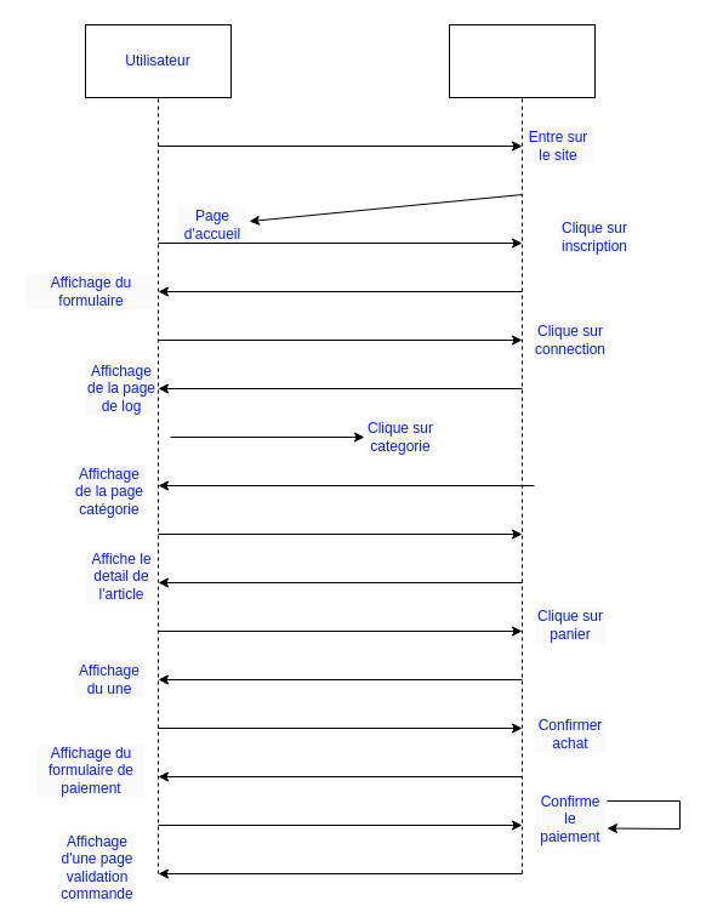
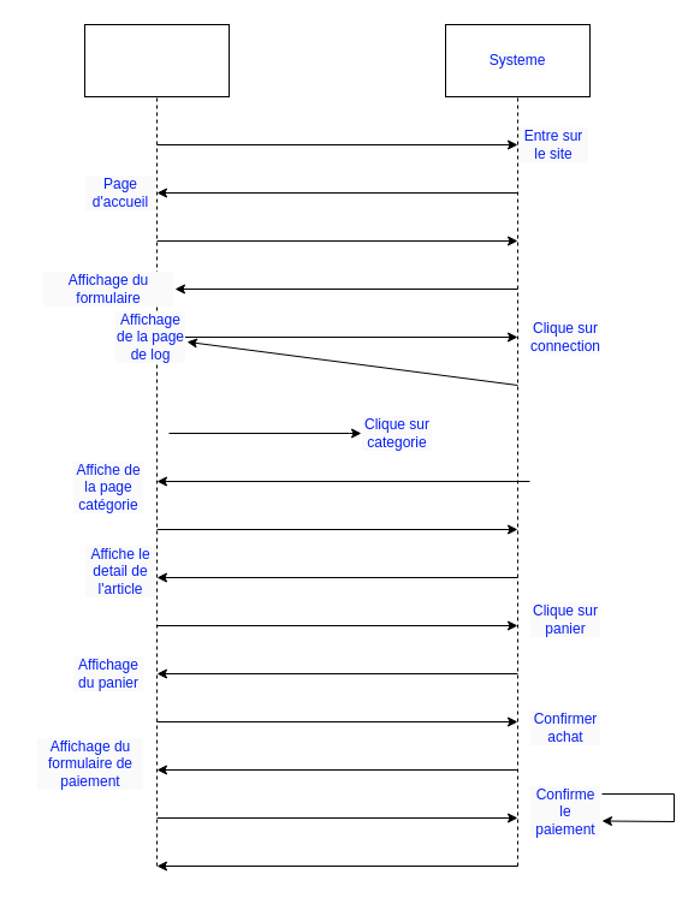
- <mxCell id="3" value="&lt;font color=&quot;#051df4&quot; style=&quot;background-color: rgb(250, 250, 250);&quot;&gt;Utilisateur&lt;/font&gt;" style="text;html=1;strokeColor=none;fillColor=none;align=center;verticalAlign=middle;whiteSpace=wrap;rounded=0;" vertex="1" parent="1"><mxGeometry x="100" y="35" width="60" height="30" as="geometry" /></mxCell>
+ <mxCell id="5" value="Systeme" style="text;html=1;strokeColor=none;fillColor=none;align=center;verticalAlign=middle;whiteSpace=wrap;rounded=0;labelBackgroundColor=#FAFAFA;fontColor=#051DF4;" vertex="1" parent="1"><mxGeometry x="400" y="35" width="60" height="30" as="geometry" /></mxCell>
- <mxCell id="11" value="Page d'accueil" style="text;html=1;strokeColor=none;fillColor=none;align=center;verticalAlign=middle;whiteSpace=wrap;rounded=0;labelBackgroundColor=#FAFAFA;fontColor=#051DF4;" vertex="1" parent="1"><mxGeometry x="145" y="170" width="60" height="30" as="geometry" /></mxCell>
+ <mxCell id="11" value="Page d'accueil" style="text;html=1;strokeColor=none;fillColor=none;align=center;verticalAlign=middle;whiteSpace=wrap;rounded=0;labelBackgroundColor=#FAFAFA;fontColor=#051DF4;" vertex="1" parent="1"><mxGeometry x="70" y="145" width="60" height="30" as="geometry" /></mxCell>
- <mxCell id="13" value="Clique sur inscription" style="text;html=1;strokeColor=none;fillColor=none;align=center;verticalAlign=middle;whiteSpace=wrap;rounded=0;labelBackgroundColor=#FAFAFA;fontColor=#051DF4;" vertex="1" parent="1"><mxGeometry x="460" y="180" width="60" height="30" as="geometry" /></mxCell>
- <mxCell id="15" value="Affichage du formulaire" style="text;html=1;strokeColor=none;fillColor=none;align=center;verticalAlign=middle;whiteSpace=wrap;rounded=0;labelBackgroundColor=#FAFAFA;fontColor=#051DF4;" vertex="1" parent="1"><mxGeometry x="20" y="225" width="110" height="30" as="geometry" /></mxCell>
+ <mxCell id="15" value="Affichage du formulaire" style="text;html=1;strokeColor=none;fillColor=none;align=center;verticalAlign=middle;whiteSpace=wrap;rounded=0;labelBackgroundColor=#FAFAFA;fontColor=#051DF4;" vertex="1" parent="1"><mxGeometry x="35" y="225" width="110" height="30" as="geometry" /></mxCell>
- <mxCell id="19" value="Affichage de la page de log" style="text;html=1;strokeColor=none;fillColor=none;align=center;verticalAlign=middle;whiteSpace=wrap;rounded=0;labelBackgroundColor=#FAFAFA;fontColor=#051DF4;" vertex="1" parent="1"><mxGeometry x="70" y="305" width="60" height="30" as="geometry" /></mxCell>
+ <mxCell id="19" value="Affichage de la page de log" style="text;html=1;strokeColor=none;fillColor=none;align=center;verticalAlign=middle;whiteSpace=wrap;rounded=0;labelBackgroundColor=#FAFAFA;fontColor=#051DF4;" vertex="1" parent="1"><mxGeometry x="95" y="265" width="60" height="30" as="geometry" /></mxCell>
- <mxCell id="23" value="Affichage de la page catégorie" style="text;html=1;strokeColor=none;fillColor=none;align=center;verticalAlign=middle;whiteSpace=wrap;rounded=0;labelBackgroundColor=#FAFAFA;fontColor=#051DF4;" vertex="1" parent="1"><mxGeometry x="60" y="390" width="60" height="30" as="geometry" /></mxCell>
+ <mxCell id="23" value="Affiche de la page catégorie" style="text;html=1;strokeColor=none;fillColor=none;align=center;verticalAlign=middle;whiteSpace=wrap;rounded=0;labelBackgroundColor=#FAFAFA;fontColor=#051DF4;" vertex="1" parent="1"><mxGeometry x="60" y="390" width="60" height="30" as="geometry" /></mxCell>
- <mxCell id="29" value="Affichage du une" style="text;html=1;strokeColor=none;fillColor=none;align=center;verticalAlign=middle;whiteSpace=wrap;rounded=0;labelBackgroundColor=#FAFAFA;fontColor=#051DF4;" vertex="1" parent="1"><mxGeometry x="60" y="545" width="60" height="30" as="geometry" /></mxCell>
+ <mxCell id="29" value="Affichage du panier" style="text;html=1;strokeColor=none;fillColor=none;align=center;verticalAlign=middle;whiteSpace=wrap;rounded=0;labelBackgroundColor=#FAFAFA;fontColor=#051DF4;" vertex="1" parent="1"><mxGeometry x="60" y="545" width="60" height="30" as="geometry" /></mxCell>
- <mxCell id="33" value="Affichage d'une page validation commande" style="text;html=1;strokeColor=none;fillColor=none;align=center;verticalAlign=middle;whiteSpace=wrap;rounded=0;labelBackgroundColor=#FAFAFA;fontColor=#051DF4;" vertex="1" parent="1"><mxGeometry x="50" y="700" width="60" height="30" as="geometry" /></mxCell>
